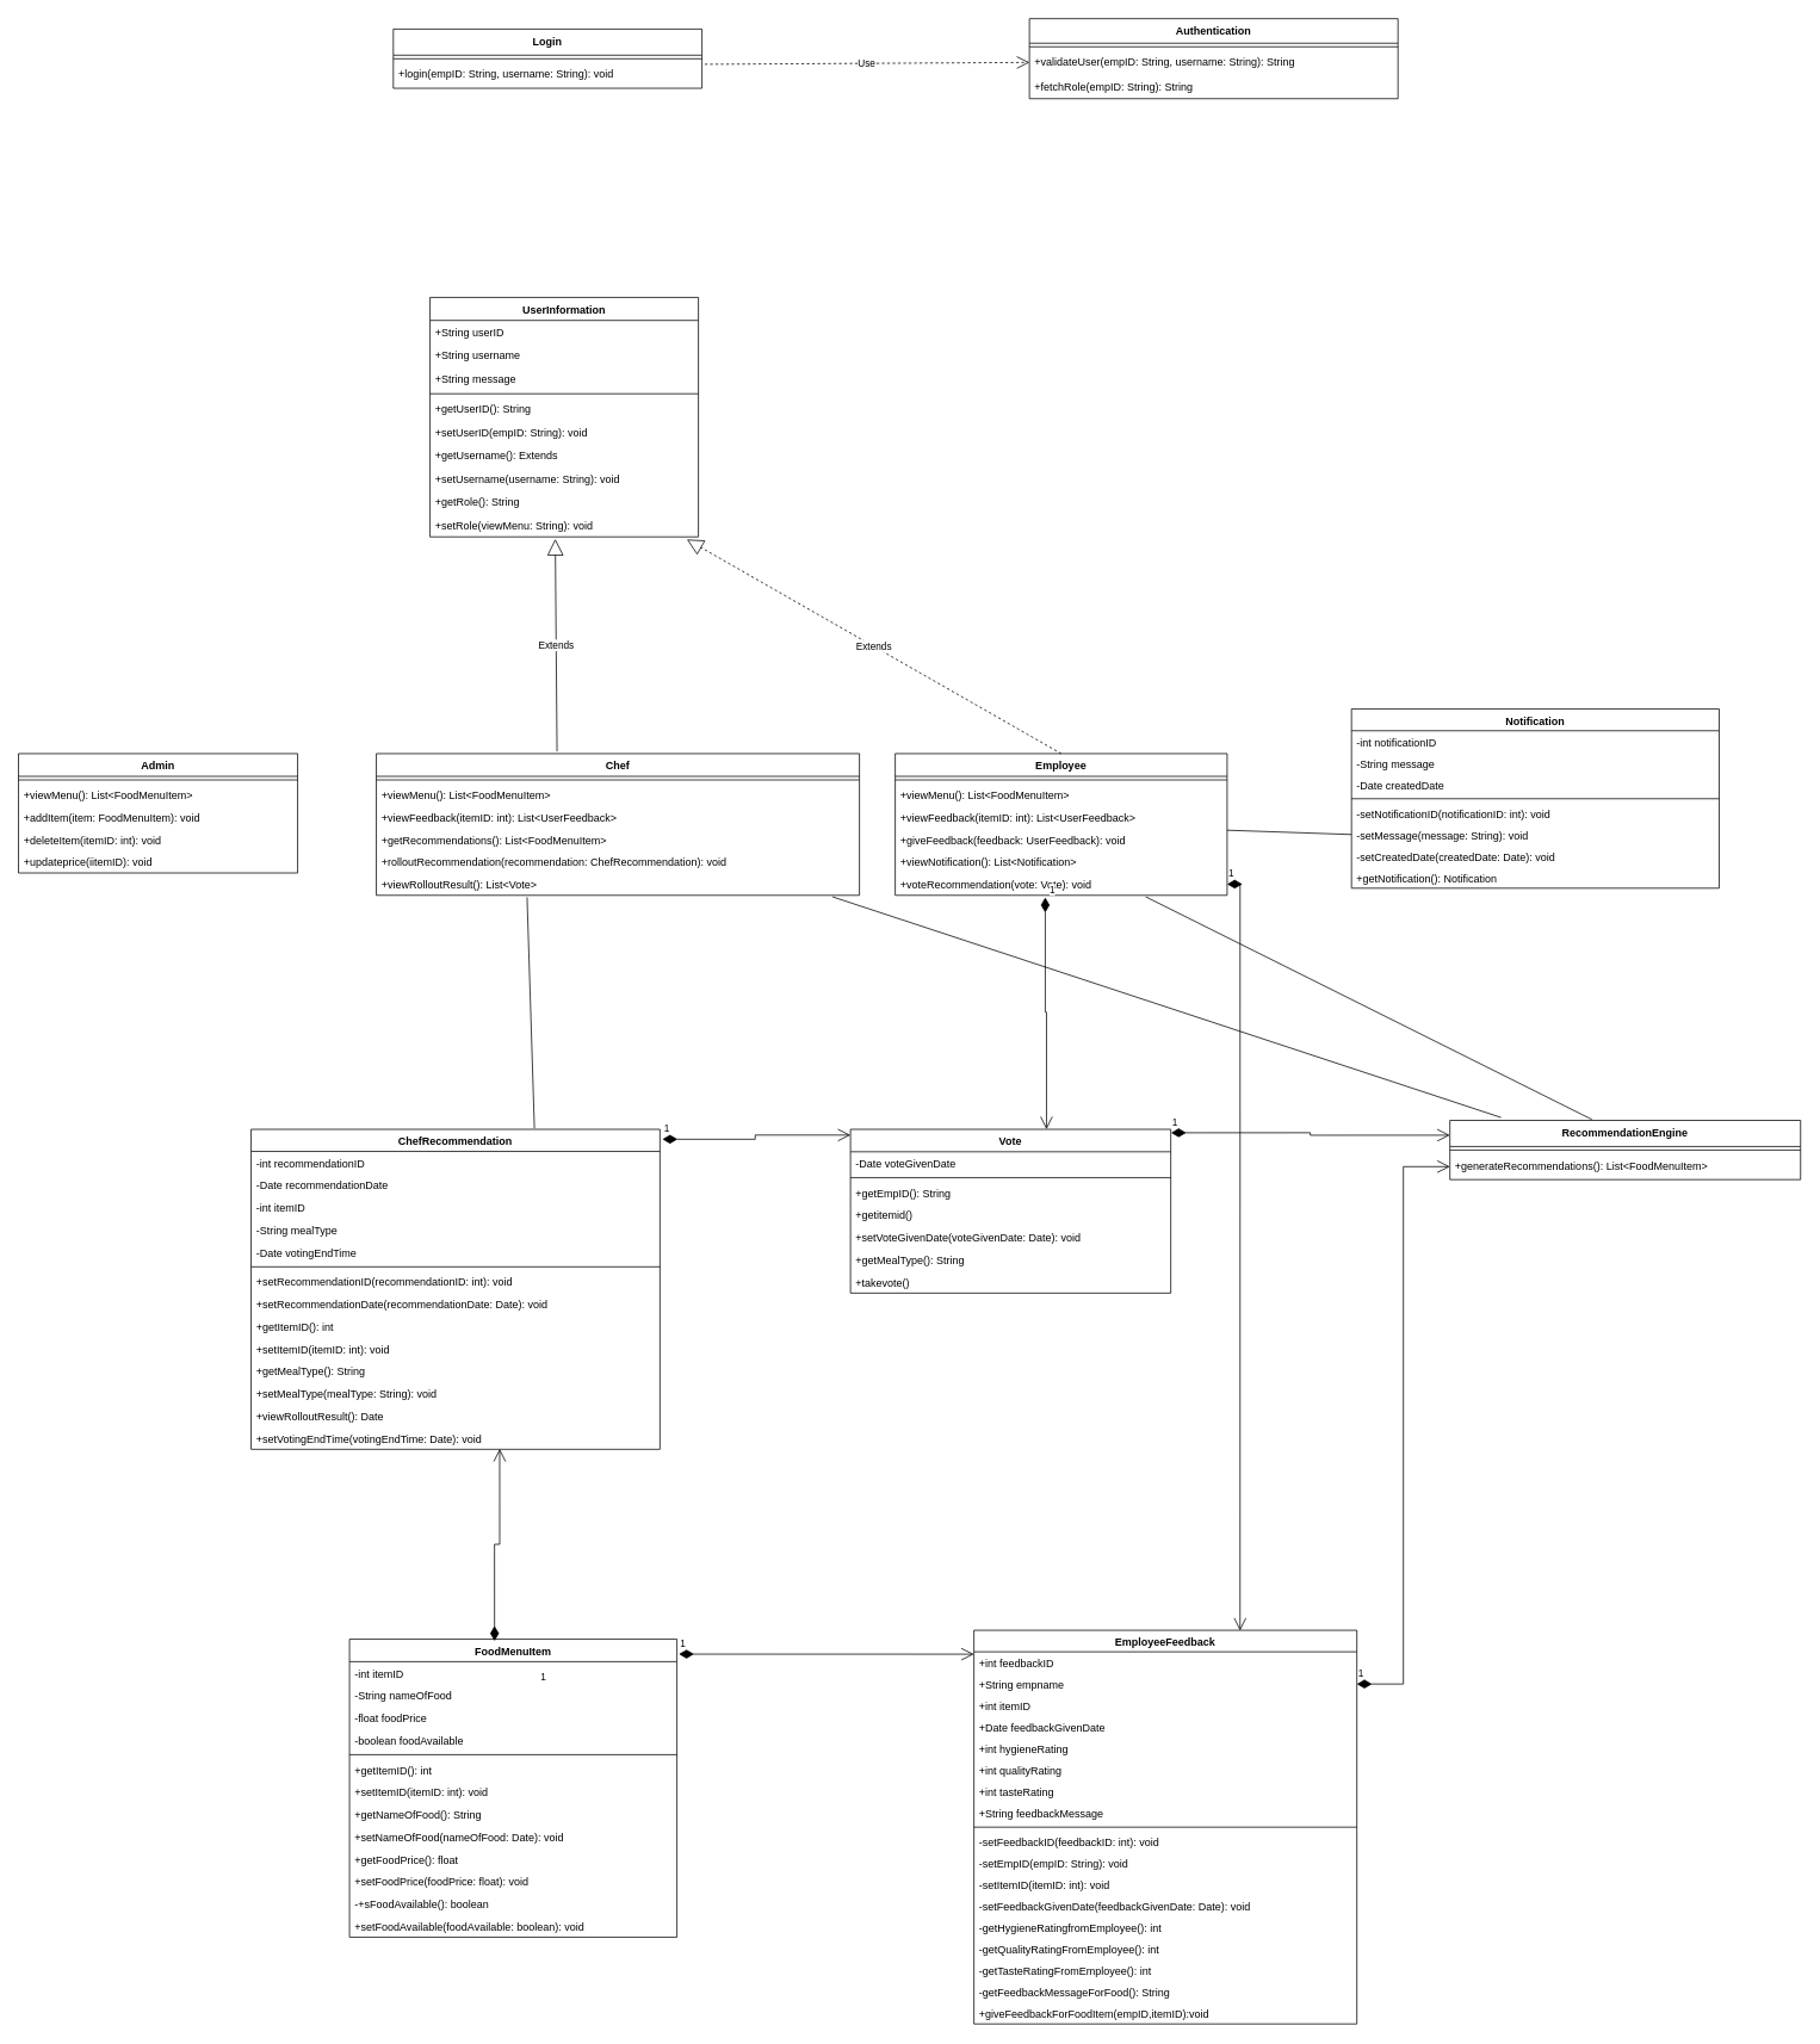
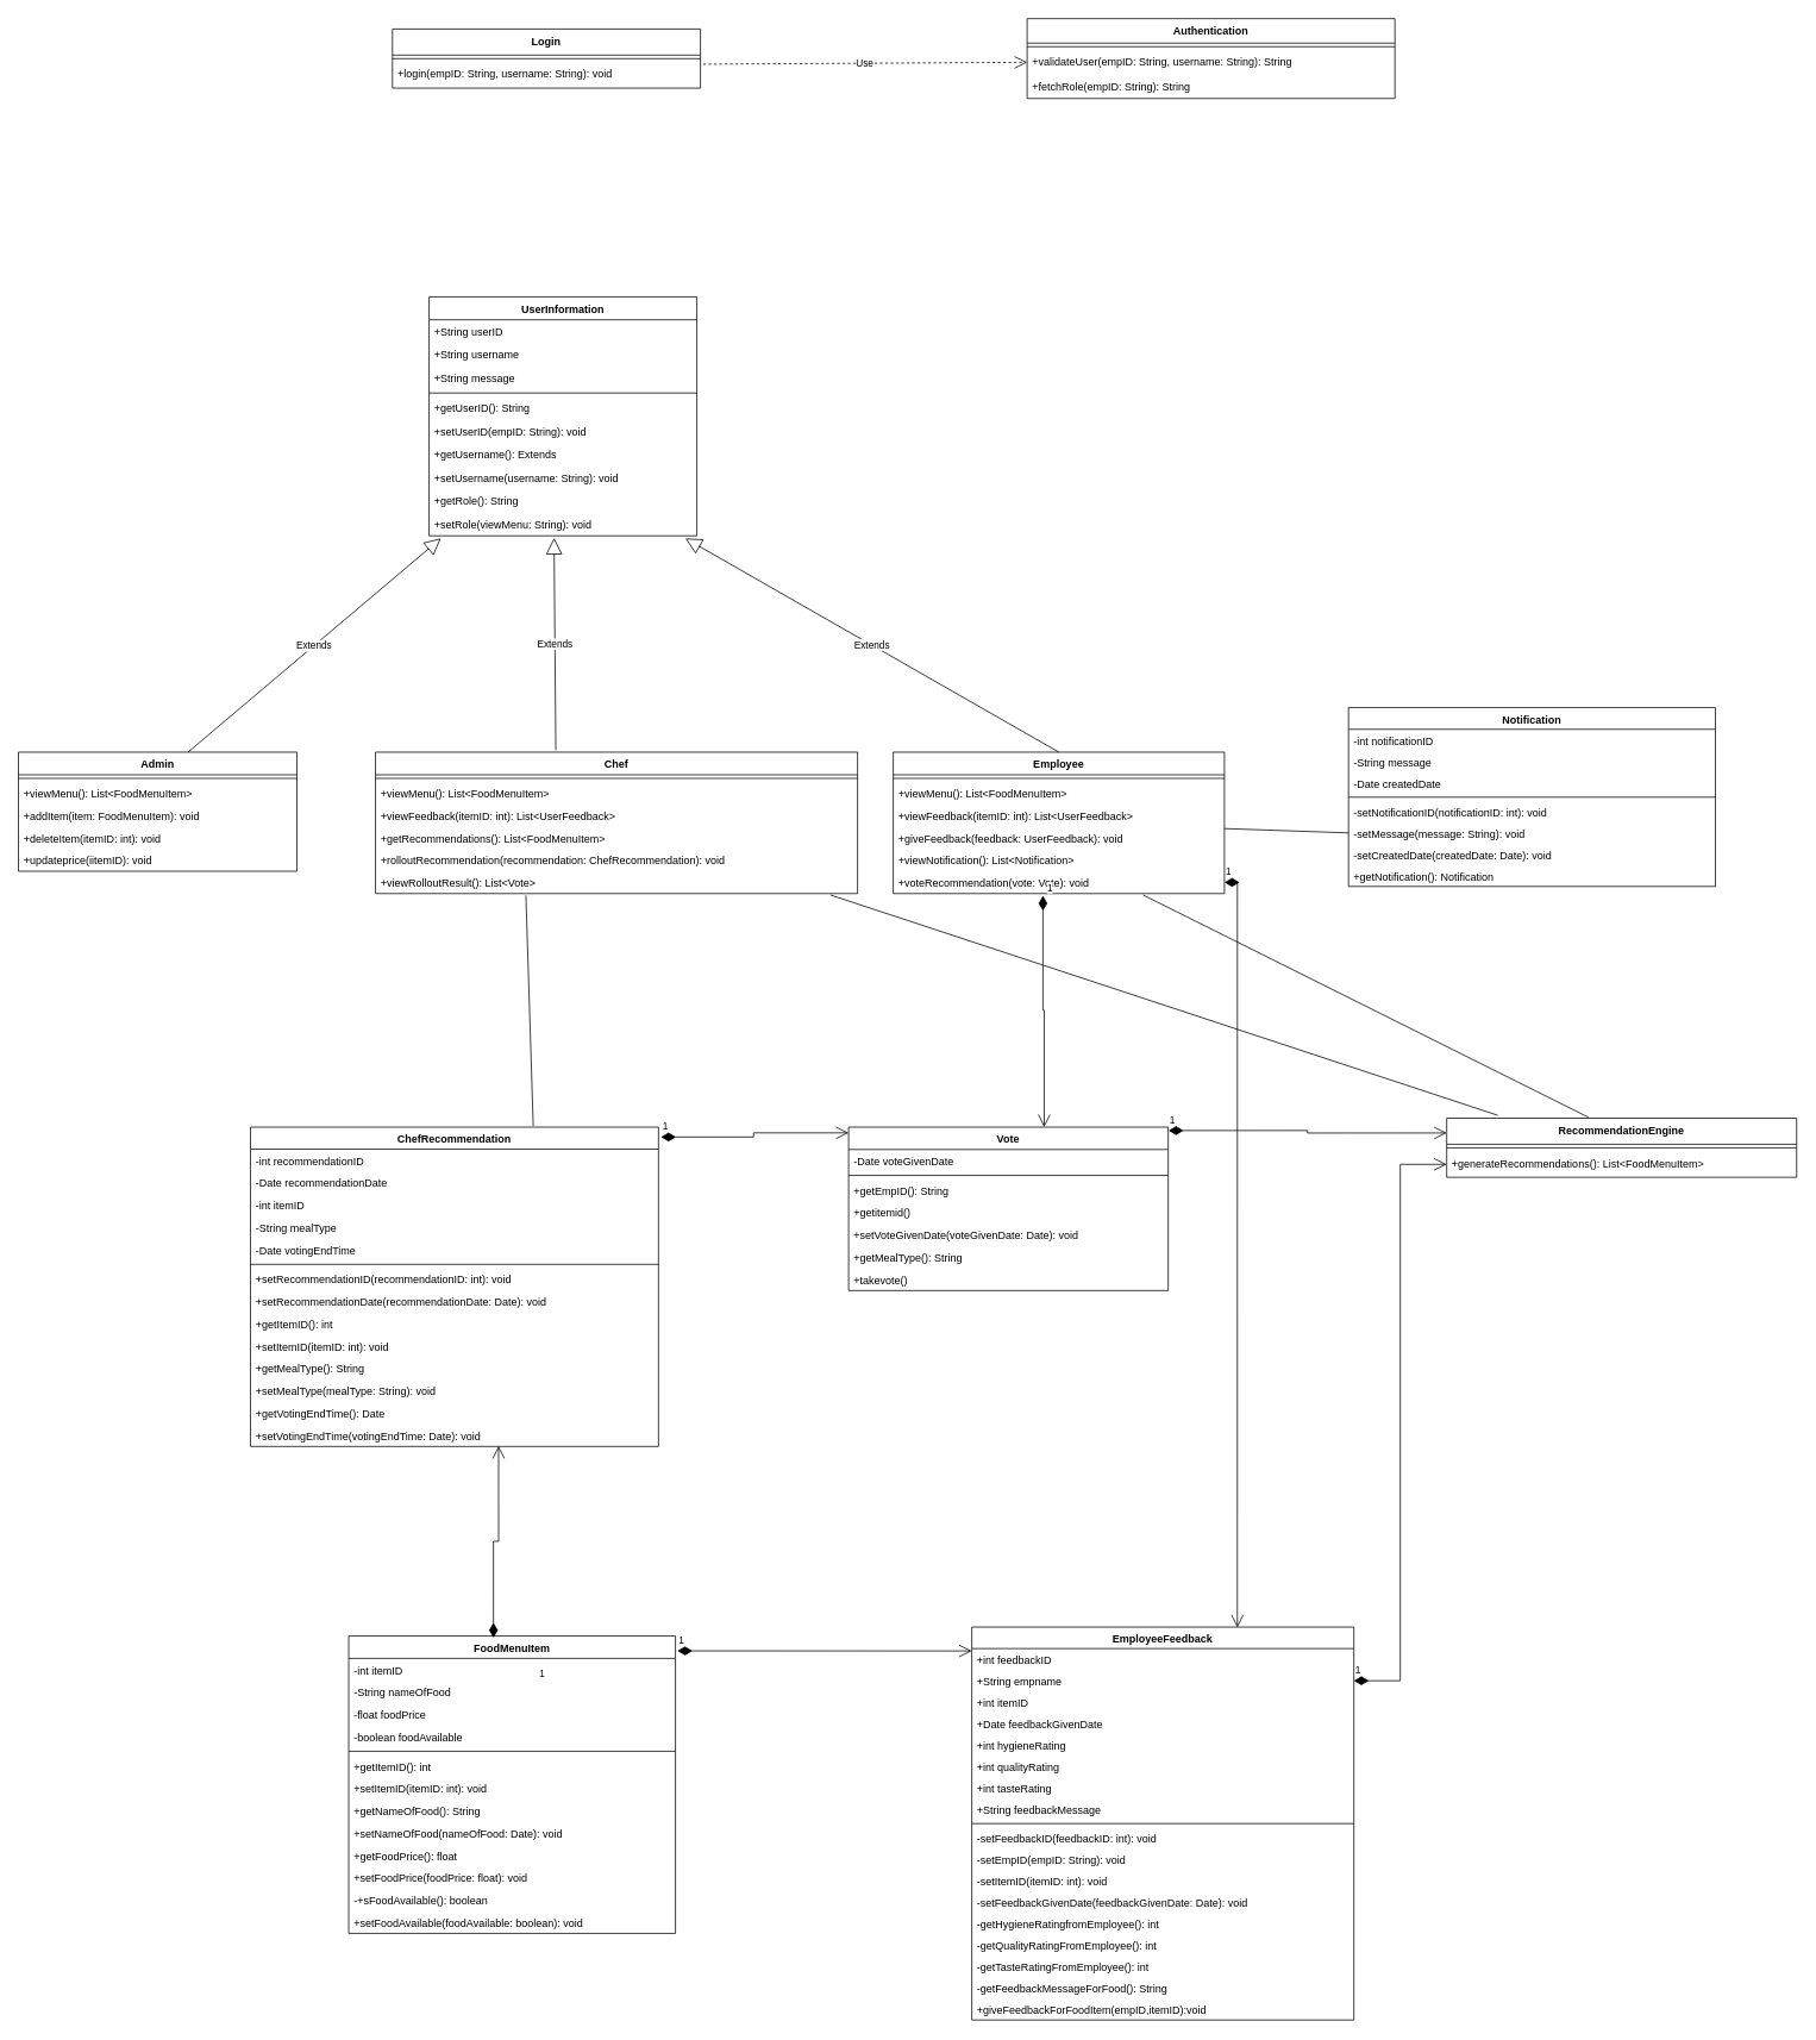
+ <mxCell id="110" value="Extends" style="endArrow=block;endSize=16;endFill=0;html=1;rounded=0;entryX=0.044;entryY=1.109;entryDx=0;entryDy=0;entryPerimeter=0;exitX=0.609;exitY=0;exitDx=0;exitDy=0;exitPerimeter=0;" edge="1" parent="1" source="20" target="19"><mxGeometry width="160" relative="1" as="geometry"><mxPoint x="530" y="862" as="sourcePoint" /><mxPoint x="690" y="862" as="targetPoint" /></mxGeometry></mxCell>
- <mxCell id="108" value="Extends" style="endArrow=block;endSize=16;endFill=0;html=1;rounded=0;exitX=0.5;exitY=0;exitDx=0;exitDy=0;entryX=0.957;entryY=1.109;entryDx=0;entryDy=0;entryPerimeter=0;dashed=1;" edge="1" parent="1" source="26" target="19"><mxGeometry width="160" relative="1" as="geometry"><mxPoint x="642.532" y="831.997" as="sourcePoint" /><mxPoint x="617.47" y="605.342" as="targetPoint" /></mxGeometry></mxCell>
+ <mxCell id="108" value="Extends" style="endArrow=block;endSize=16;endFill=0;html=1;rounded=0;exitX=0.5;exitY=0;exitDx=0;exitDy=0;entryX=0.957;entryY=1.109;entryDx=0;entryDy=0;entryPerimeter=0;" edge="1" parent="1" source="26" target="19"><mxGeometry width="160" relative="1" as="geometry"><mxPoint x="642.532" y="831.997" as="sourcePoint" /><mxPoint x="617.47" y="605.342" as="targetPoint" /></mxGeometry></mxCell>
- <mxCell id="98" value="+viewRolloutResult(): Date" style="text;strokeColor=none;fillColor=none;align=left;verticalAlign=top;spacingLeft=4;spacingRight=4;overflow=hidden;rotatable=0;points=[[0,0.5],[1,0.5]];portConstraint=eastwest;" parent="85" vertex="1"><mxGeometry y="307.688" width="457" height="25" as="geometry" /></mxCell>
+ <mxCell id="98" value="+getVotingEndTime(): Date" style="text;strokeColor=none;fillColor=none;align=left;verticalAlign=top;spacingLeft=4;spacingRight=4;overflow=hidden;rotatable=0;points=[[0,0.5],[1,0.5]];portConstraint=eastwest;" parent="85" vertex="1"><mxGeometry y="307.688" width="457" height="25" as="geometry" /></mxCell>
